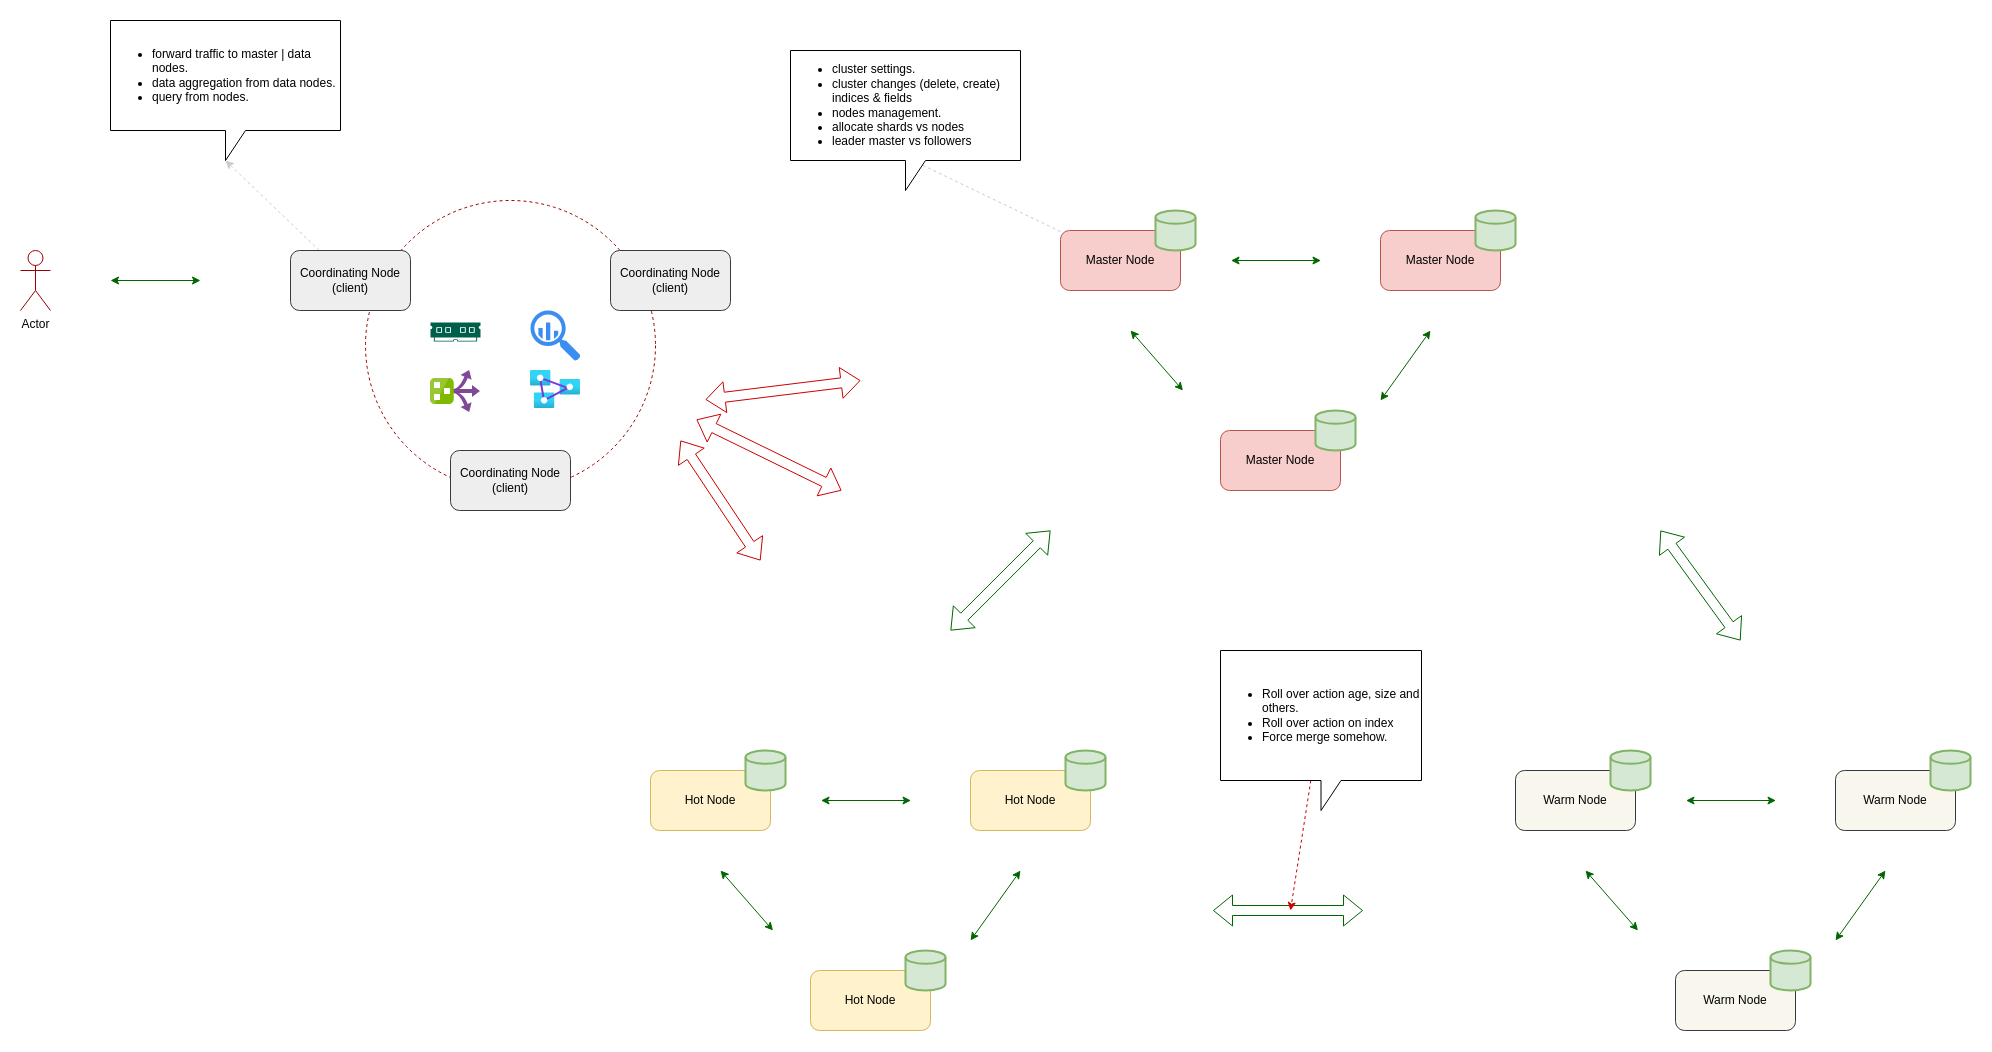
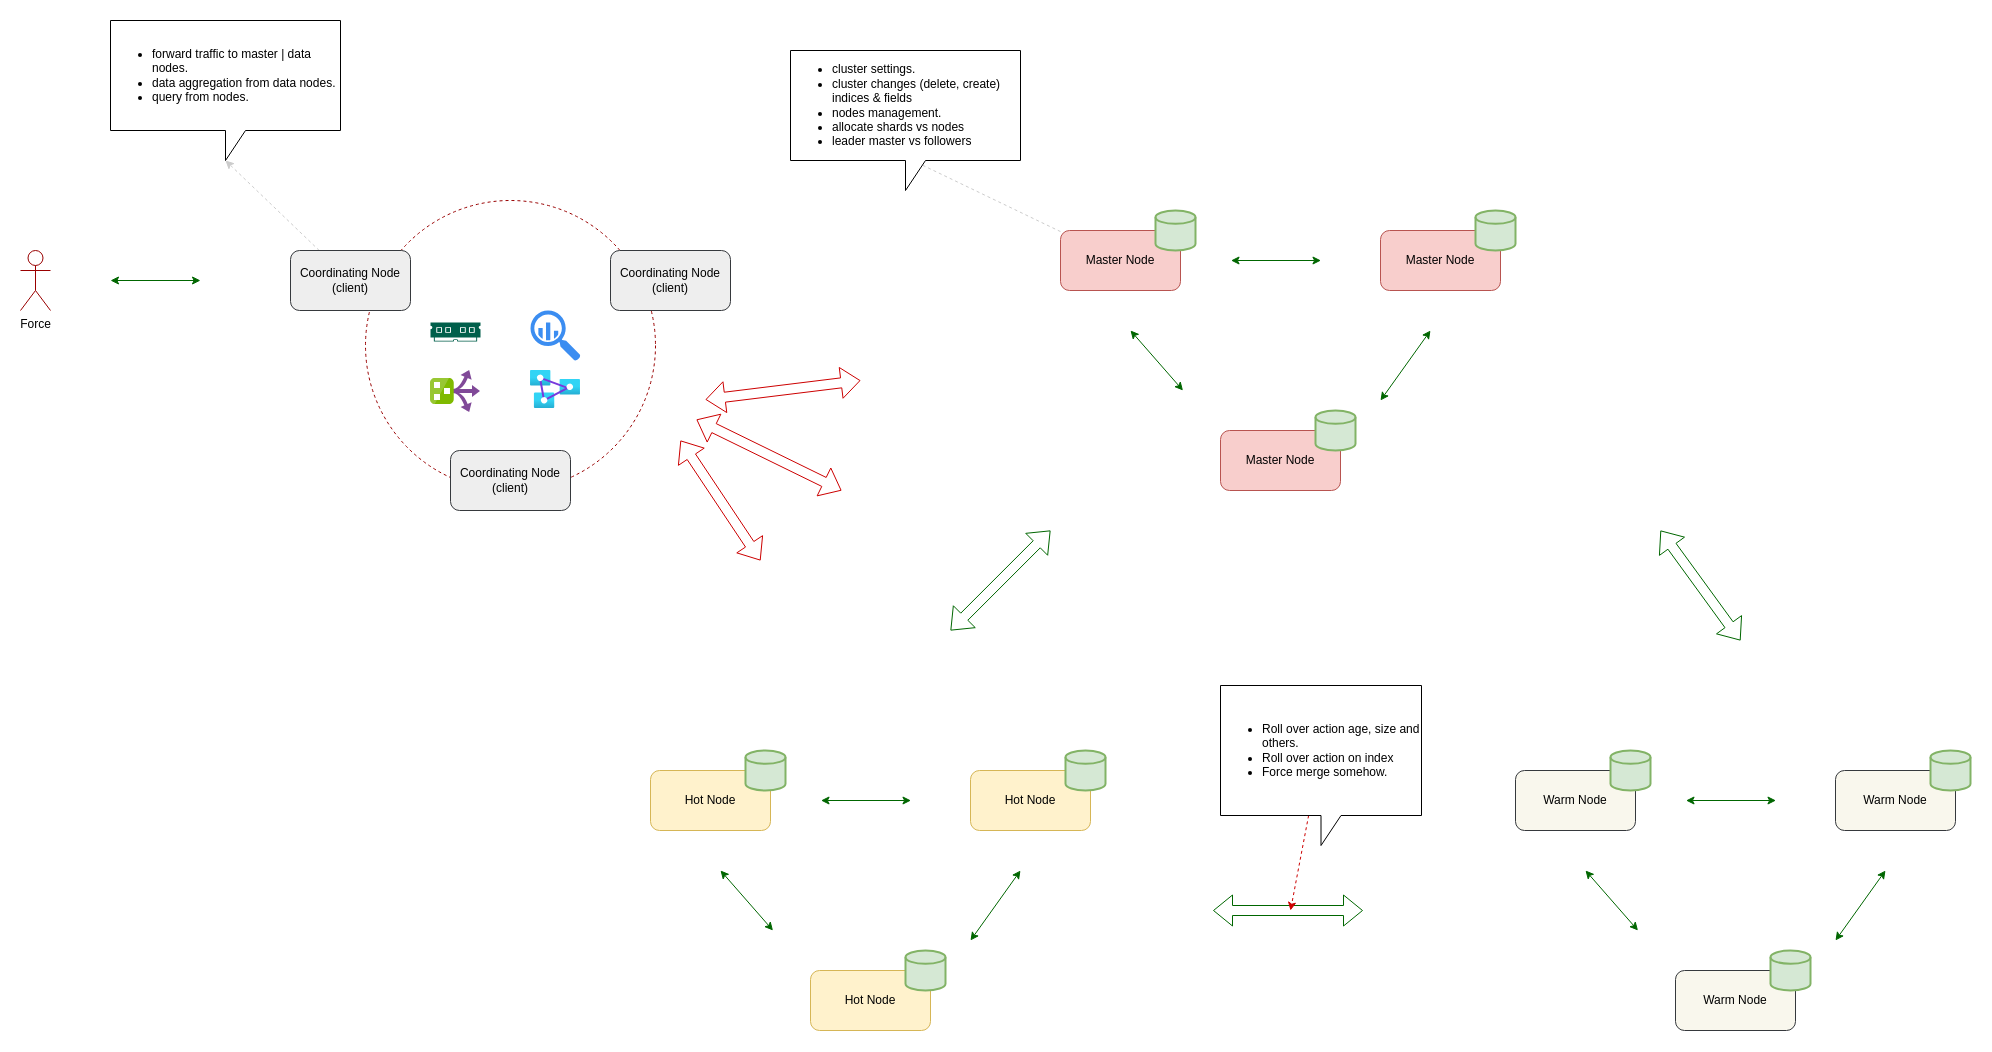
- <mxCell id="45" value="Actor" style="shape=umlActor;verticalLabelPosition=bottom;verticalAlign=top;html=1;outlineConnect=0;strokeColor=#990000;" vertex="1" parent="1"><mxGeometry x="20" y="250" width="30" height="60" as="geometry" /></mxCell>
+ <mxCell id="45" value="Force" style="shape=umlActor;verticalLabelPosition=bottom;verticalAlign=top;html=1;outlineConnect=0;strokeColor=#990000;" vertex="1" parent="1"><mxGeometry x="20" y="250" width="30" height="60" as="geometry" /></mxCell>
- <mxCell id="53" value="&lt;ul&gt;&lt;li&gt;Roll over action age, size and others.&lt;/li&gt;&lt;li&gt;Roll over action on index&lt;/li&gt;&lt;li&gt;Force merge somehow.&lt;/li&gt;&lt;/ul&gt;" style="shape=callout;whiteSpace=wrap;html=1;perimeter=calloutPerimeter;strokeColor=#000000;align=left;" vertex="1" parent="1"><mxGeometry x="1220" y="650" width="201" height="160" as="geometry" /></mxCell>
+ <mxCell id="53" value="&lt;ul&gt;&lt;li&gt;Roll over action age, size and others.&lt;/li&gt;&lt;li&gt;Roll over action on index&lt;/li&gt;&lt;li&gt;Force merge somehow.&lt;/li&gt;&lt;/ul&gt;" style="shape=callout;whiteSpace=wrap;html=1;perimeter=calloutPerimeter;strokeColor=#000000;align=left;" vertex="1" parent="1"><mxGeometry x="1220" y="685" width="201" height="160" as="geometry" /></mxCell>
